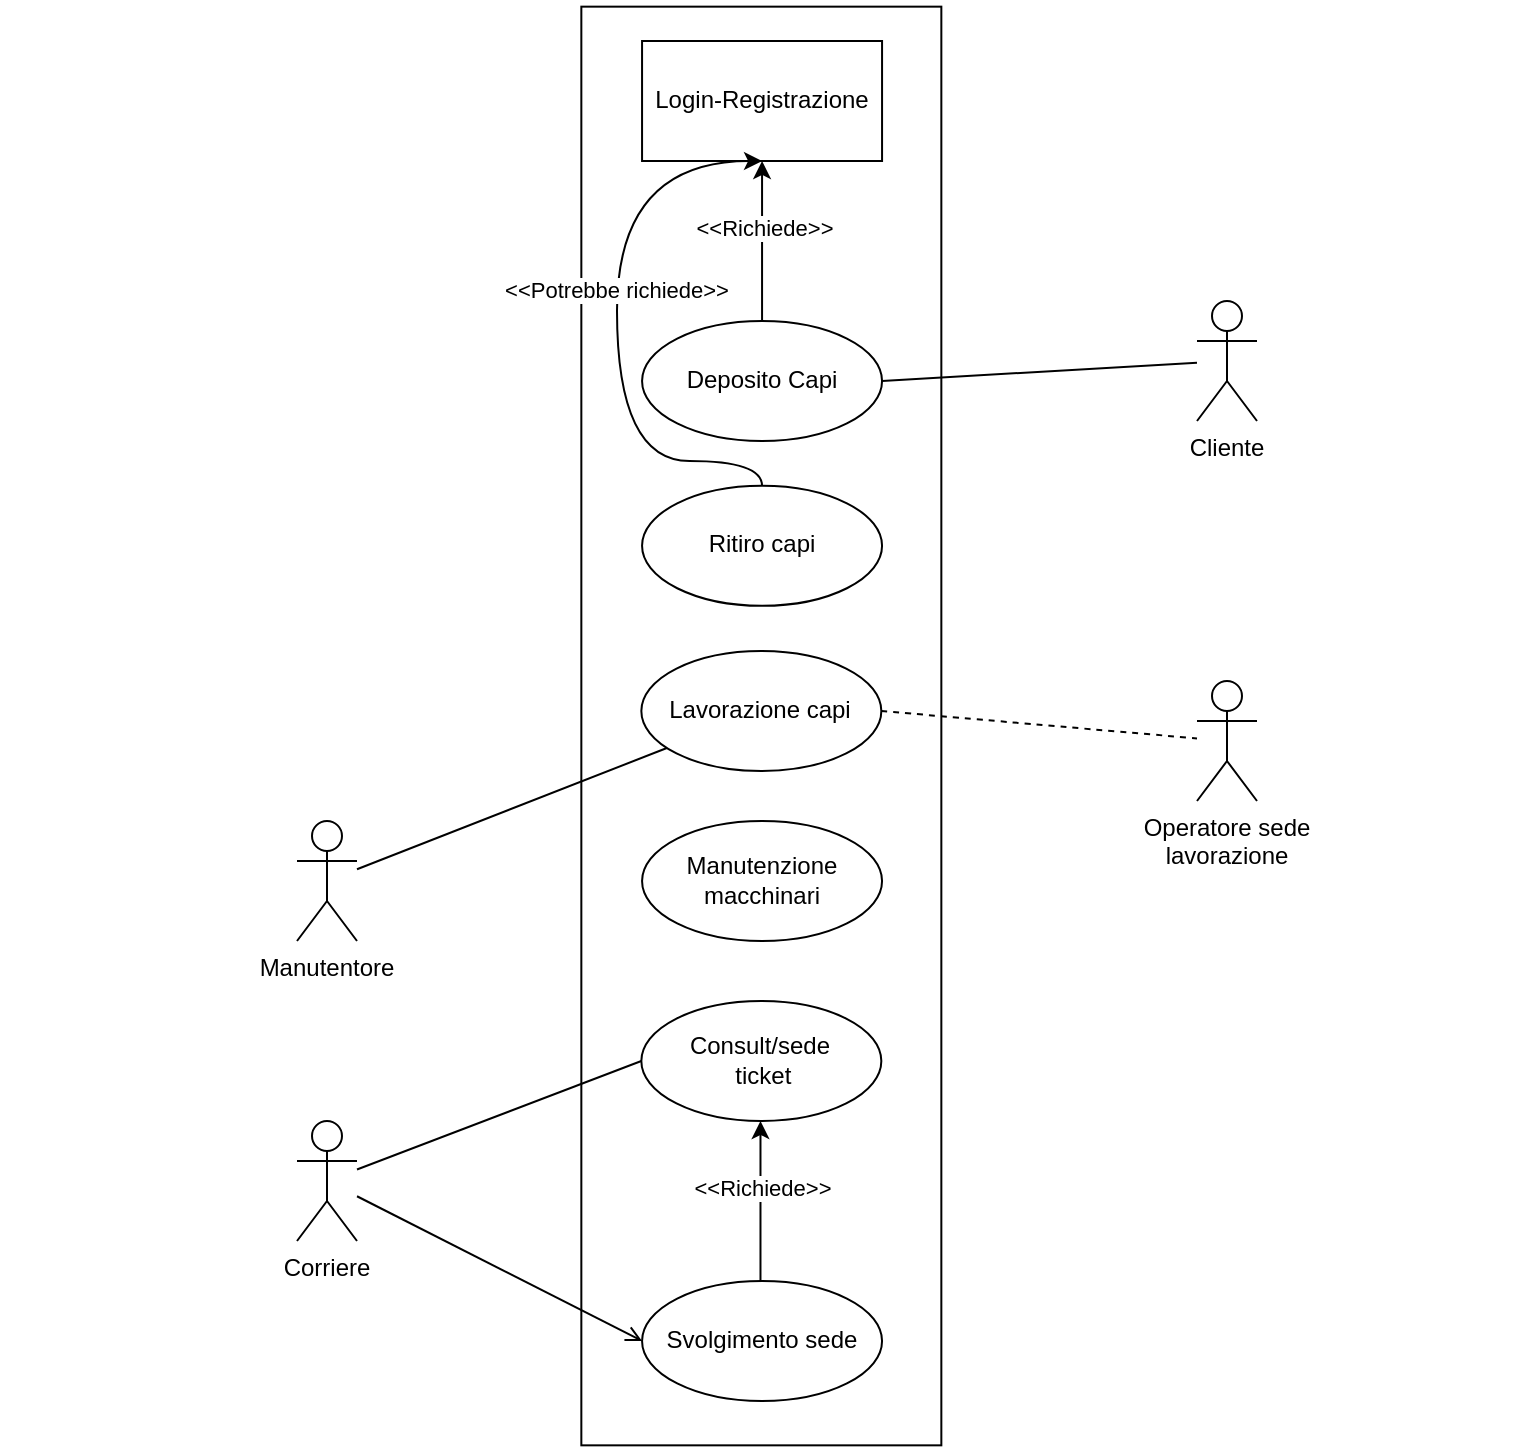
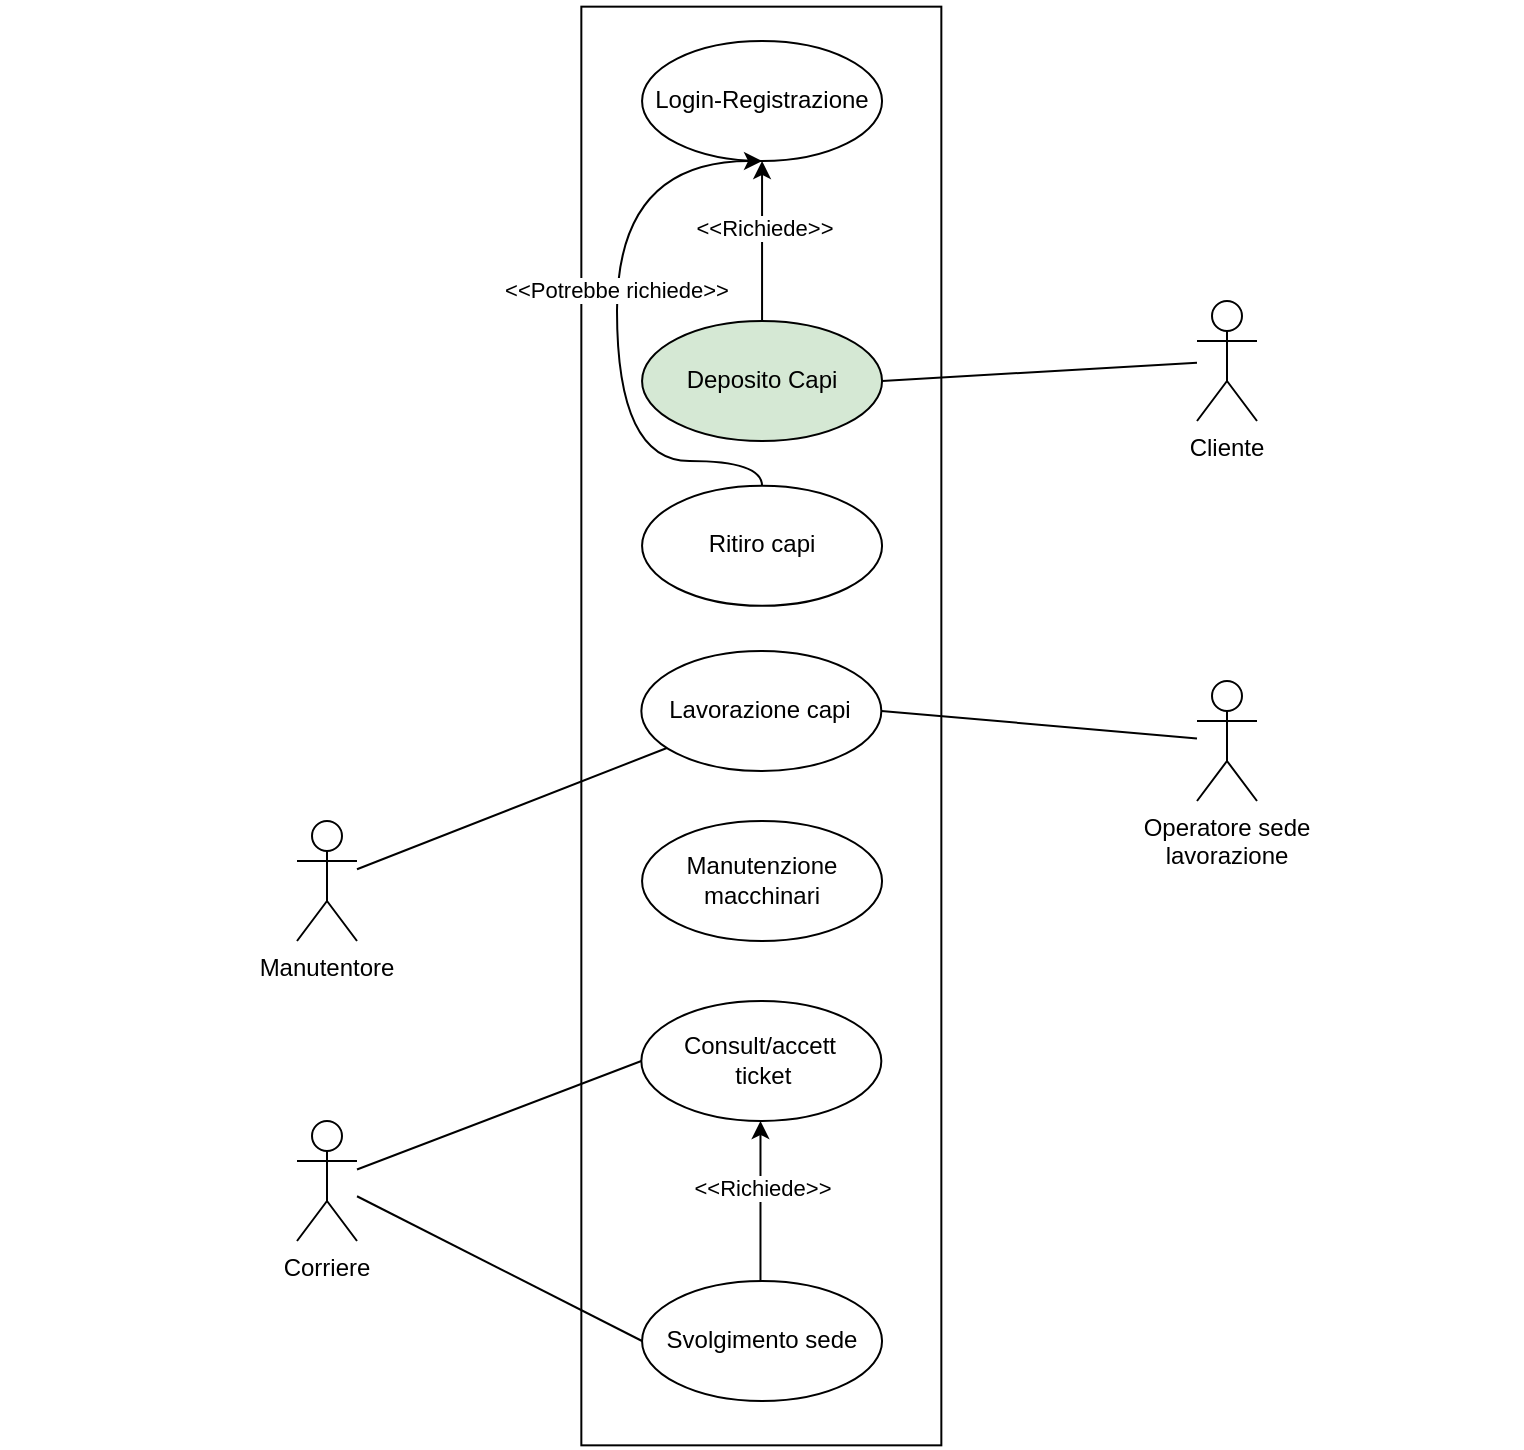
- <mxCell id="6" value="Login-Registrazione" style="whiteSpace=wrap;html=1;rounded=0;" vertex="1" parent="1"><mxGeometry x="320.53" y="20" width="120" height="60" as="geometry" /></mxCell>
+ <mxCell id="6" value="Login-Registrazione" style="ellipse;whiteSpace=wrap;html=1;" vertex="1" parent="1"><mxGeometry x="320.53" y="20" width="120" height="60" as="geometry" /></mxCell>
- <mxCell id="7" value="Deposito Capi" style="ellipse;whiteSpace=wrap;html=1;" vertex="1" parent="1"><mxGeometry x="320.53" y="160" width="120" height="60" as="geometry" /></mxCell>
+ <mxCell id="7" value="Deposito Capi" style="ellipse;whiteSpace=wrap;html=1;fillColor=#d5e8d4;" vertex="1" parent="1"><mxGeometry x="320.53" y="160" width="120" height="60" as="geometry" /></mxCell>
- <mxCell id="18" value="" style="endArrow=none;html=1;rounded=0;curved=1;exitX=1;exitY=0.5;exitDx=0;exitDy=0;dashed=1;" edge="1" parent="1" source="9" target="13"><mxGeometry width="50" height="50" relative="1" as="geometry"><mxPoint x="338" y="310" as="sourcePoint" /><mxPoint x="388" y="260" as="targetPoint" /></mxGeometry></mxCell>
+ <mxCell id="18" value="" style="endArrow=none;html=1;rounded=0;curved=1;exitX=1;exitY=0.5;exitDx=0;exitDy=0;" edge="1" parent="1" source="9" target="13"><mxGeometry width="50" height="50" relative="1" as="geometry"><mxPoint x="338" y="310" as="sourcePoint" /><mxPoint x="388" y="260" as="targetPoint" /></mxGeometry></mxCell>
- <mxCell id="15" value="Consult/sede&lt;br&gt;&amp;nbsp;ticket" style="ellipse;whiteSpace=wrap;html=1;" vertex="1" parent="1"><mxGeometry x="320.17" y="500" width="120" height="60" as="geometry" /></mxCell>
+ <mxCell id="15" value="Consult/accett&lt;br&gt;&amp;nbsp;ticket" style="ellipse;whiteSpace=wrap;html=1;" vertex="1" parent="1"><mxGeometry x="320.17" y="500" width="120" height="60" as="geometry" /></mxCell>
- <mxCell id="23" value="" style="endArrow=open;html=1;rounded=0;curved=1;entryX=0;entryY=0.5;entryDx=0;entryDy=0;" edge="1" parent="1" source="4" target="14"><mxGeometry width="50" height="50" relative="1" as="geometry"><mxPoint x="138" y="530" as="sourcePoint" /><mxPoint x="388" y="600" as="targetPoint" /></mxGeometry></mxCell>
+ <mxCell id="23" value="" style="endArrow=none;html=1;rounded=0;curved=1;entryX=0;entryY=0.5;entryDx=0;entryDy=0;" edge="1" parent="1" source="4" target="14"><mxGeometry width="50" height="50" relative="1" as="geometry"><mxPoint x="138" y="530" as="sourcePoint" /><mxPoint x="388" y="600" as="targetPoint" /></mxGeometry></mxCell>
